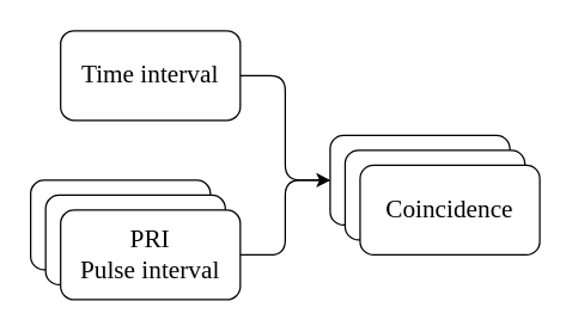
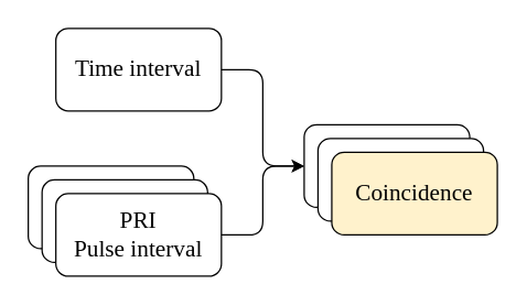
- <mxCell id="10" value="Coincidence" style="rounded=1;whiteSpace=wrap;html=1;fontFamily=Times New Roman;fontSize=17;" vertex="1" parent="7"><mxGeometry x="20" y="20" width="120" height="60" as="geometry" /></mxCell>
+ <mxCell id="10" value="Coincidence" style="rounded=1;whiteSpace=wrap;html=1;fontFamily=Times New Roman;fontSize=17;fillColor=#fff2cc;" vertex="1" parent="7"><mxGeometry x="20" y="20" width="120" height="60" as="geometry" /></mxCell>
